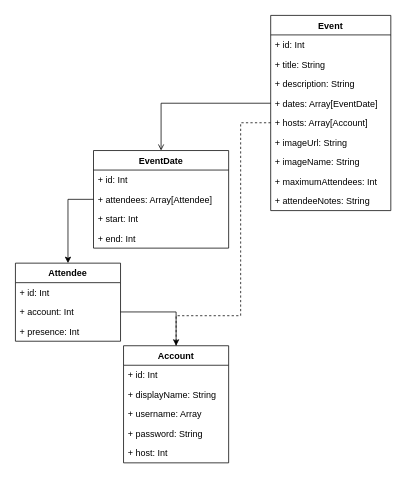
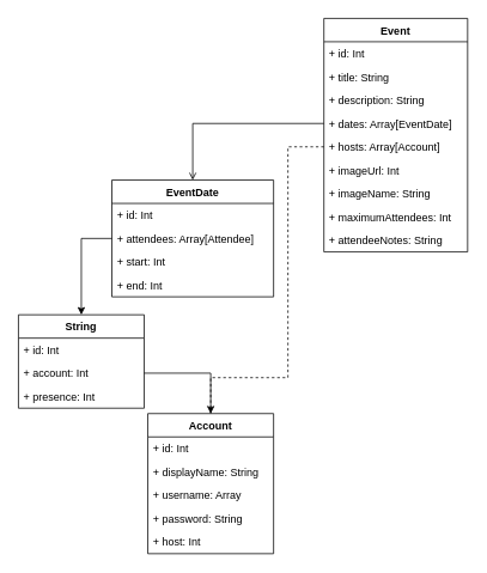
- <mxCell id="13" value="+ imageUrl: String&#10;" style="text;strokeColor=none;fillColor=none;align=left;verticalAlign=top;spacingLeft=4;spacingRight=4;overflow=hidden;rotatable=0;points=[[0,0.5],[1,0.5]];portConstraint=eastwest;" vertex="1" parent="7"><mxGeometry y="156" width="160" height="26" as="geometry" /></mxCell>
+ <mxCell id="13" value="+ imageUrl: Int&#10;" style="text;strokeColor=none;fillColor=none;align=left;verticalAlign=top;spacingLeft=4;spacingRight=4;overflow=hidden;rotatable=0;points=[[0,0.5],[1,0.5]];portConstraint=eastwest;" vertex="1" parent="7"><mxGeometry y="156" width="160" height="26" as="geometry" /></mxCell>
- <mxCell id="18" value="Attendee" style="swimlane;fontStyle=1;childLayout=stackLayout;horizontal=1;startSize=26;fillColor=none;horizontalStack=0;resizeParent=1;resizeParentMax=0;resizeLast=0;collapsible=1;marginBottom=0;" vertex="1" parent="1"><mxGeometry x="20" y="350" width="140" height="104" as="geometry" /></mxCell>
+ <mxCell id="18" value="String" style="swimlane;fontStyle=1;childLayout=stackLayout;horizontal=1;startSize=26;fillColor=none;horizontalStack=0;resizeParent=1;resizeParentMax=0;resizeLast=0;collapsible=1;marginBottom=0;" vertex="1" parent="1"><mxGeometry x="20" y="350" width="140" height="104" as="geometry" /></mxCell>
